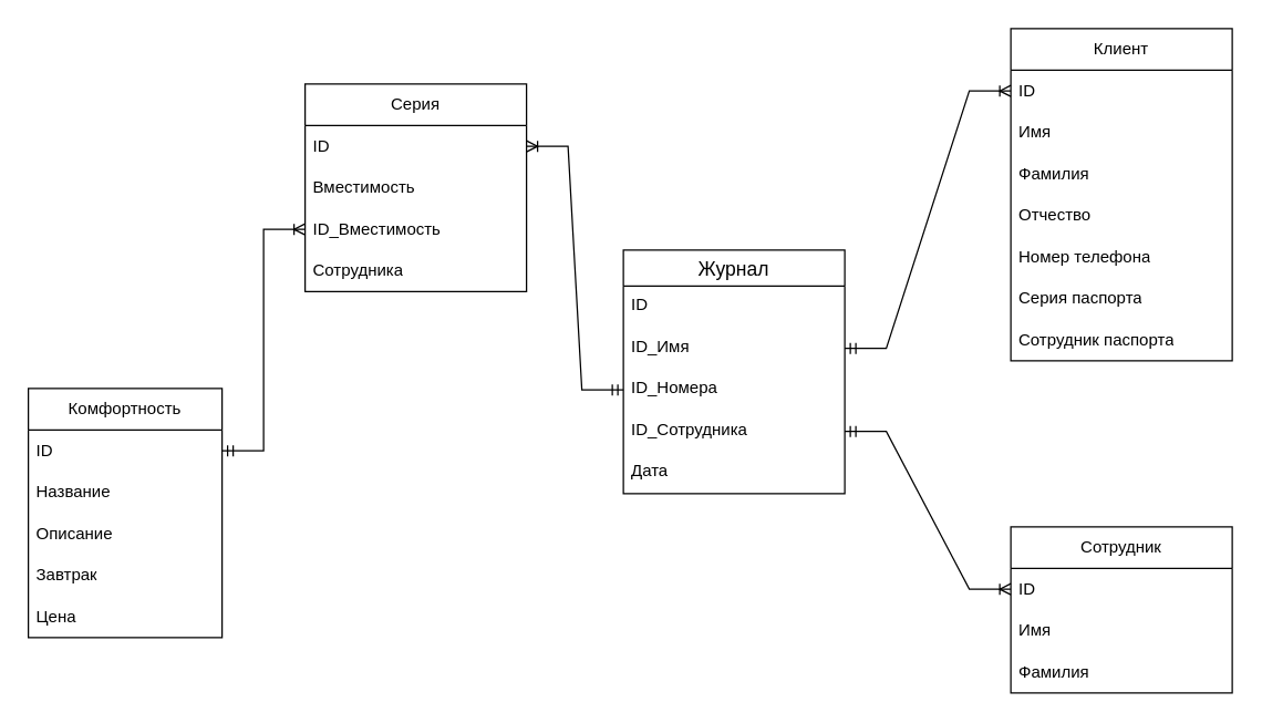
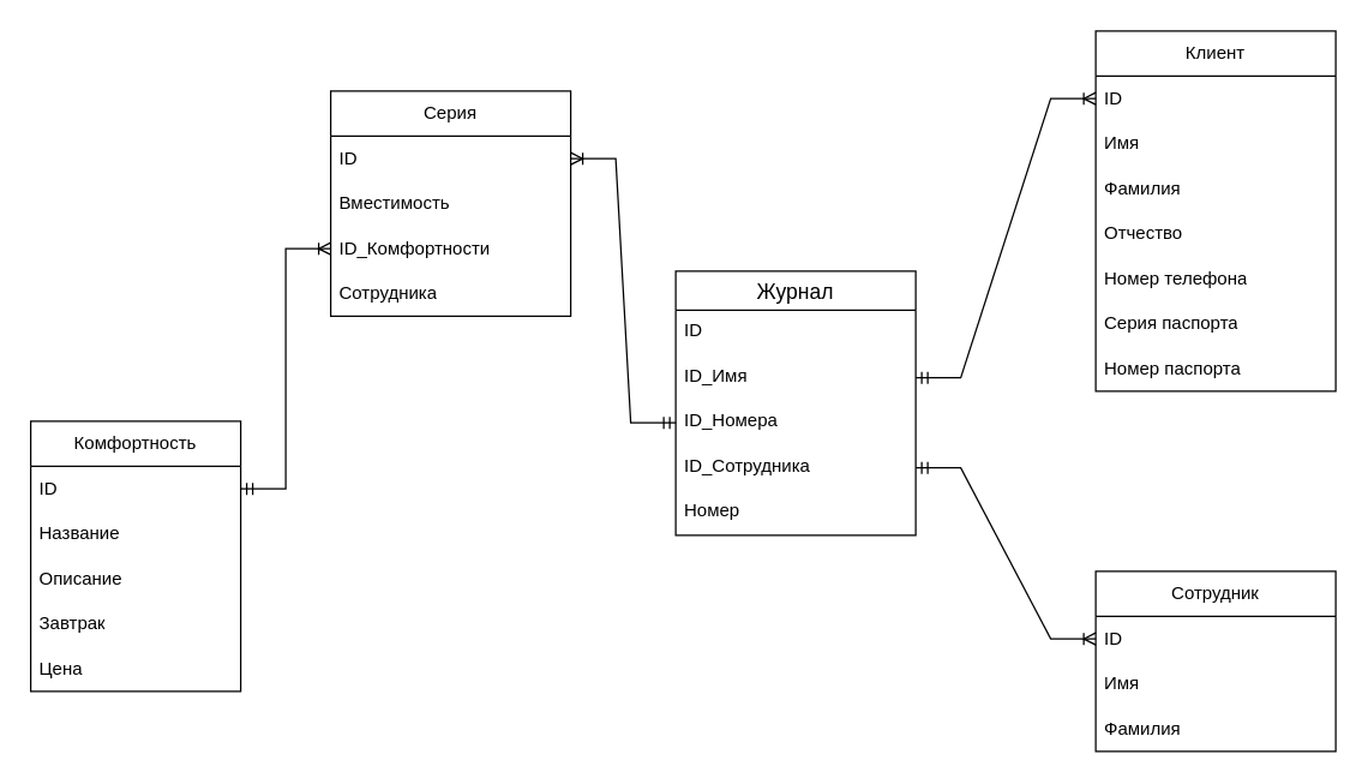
- <mxCell id="5" value="ID_Вместимость" style="text;strokeColor=none;fillColor=none;align=left;verticalAlign=middle;spacingLeft=4;spacingRight=4;overflow=hidden;points=[[0,0.5],[1,0.5]];portConstraint=eastwest;rotatable=0;whiteSpace=wrap;html=1;" parent="2" vertex="1"><mxGeometry y="90" width="160" height="30" as="geometry" /></mxCell>
+ <mxCell id="5" value="ID_Комфортности" style="text;strokeColor=none;fillColor=none;align=left;verticalAlign=middle;spacingLeft=4;spacingRight=4;overflow=hidden;points=[[0,0.5],[1,0.5]];portConstraint=eastwest;rotatable=0;whiteSpace=wrap;html=1;" parent="2" vertex="1"><mxGeometry y="90" width="160" height="30" as="geometry" /></mxCell>
- <mxCell id="14" value="Сотрудник паспорта" style="text;strokeColor=none;fillColor=none;align=left;verticalAlign=middle;spacingLeft=4;spacingRight=4;overflow=hidden;points=[[0,0.5],[1,0.5]];portConstraint=eastwest;rotatable=0;whiteSpace=wrap;html=1;" parent="7" vertex="1"><mxGeometry y="210" width="160" height="30" as="geometry" /></mxCell>
+ <mxCell id="14" value="Номер паспорта" style="text;strokeColor=none;fillColor=none;align=left;verticalAlign=middle;spacingLeft=4;spacingRight=4;overflow=hidden;points=[[0,0.5],[1,0.5]];portConstraint=eastwest;rotatable=0;whiteSpace=wrap;html=1;" parent="7" vertex="1"><mxGeometry y="210" width="160" height="30" as="geometry" /></mxCell>
- <mxCell id="31" value="Дата" style="text;strokeColor=none;fillColor=none;spacingLeft=4;spacingRight=4;overflow=hidden;rotatable=0;points=[[0,0.5],[1,0.5]];portConstraint=eastwest;fontSize=12;" parent="26" vertex="1"><mxGeometry y="146" width="160" height="30" as="geometry" /></mxCell>
+ <mxCell id="31" value="Номер" style="text;strokeColor=none;fillColor=none;spacingLeft=4;spacingRight=4;overflow=hidden;rotatable=0;points=[[0,0.5],[1,0.5]];portConstraint=eastwest;fontSize=12;" parent="26" vertex="1"><mxGeometry y="146" width="160" height="30" as="geometry" /></mxCell>
